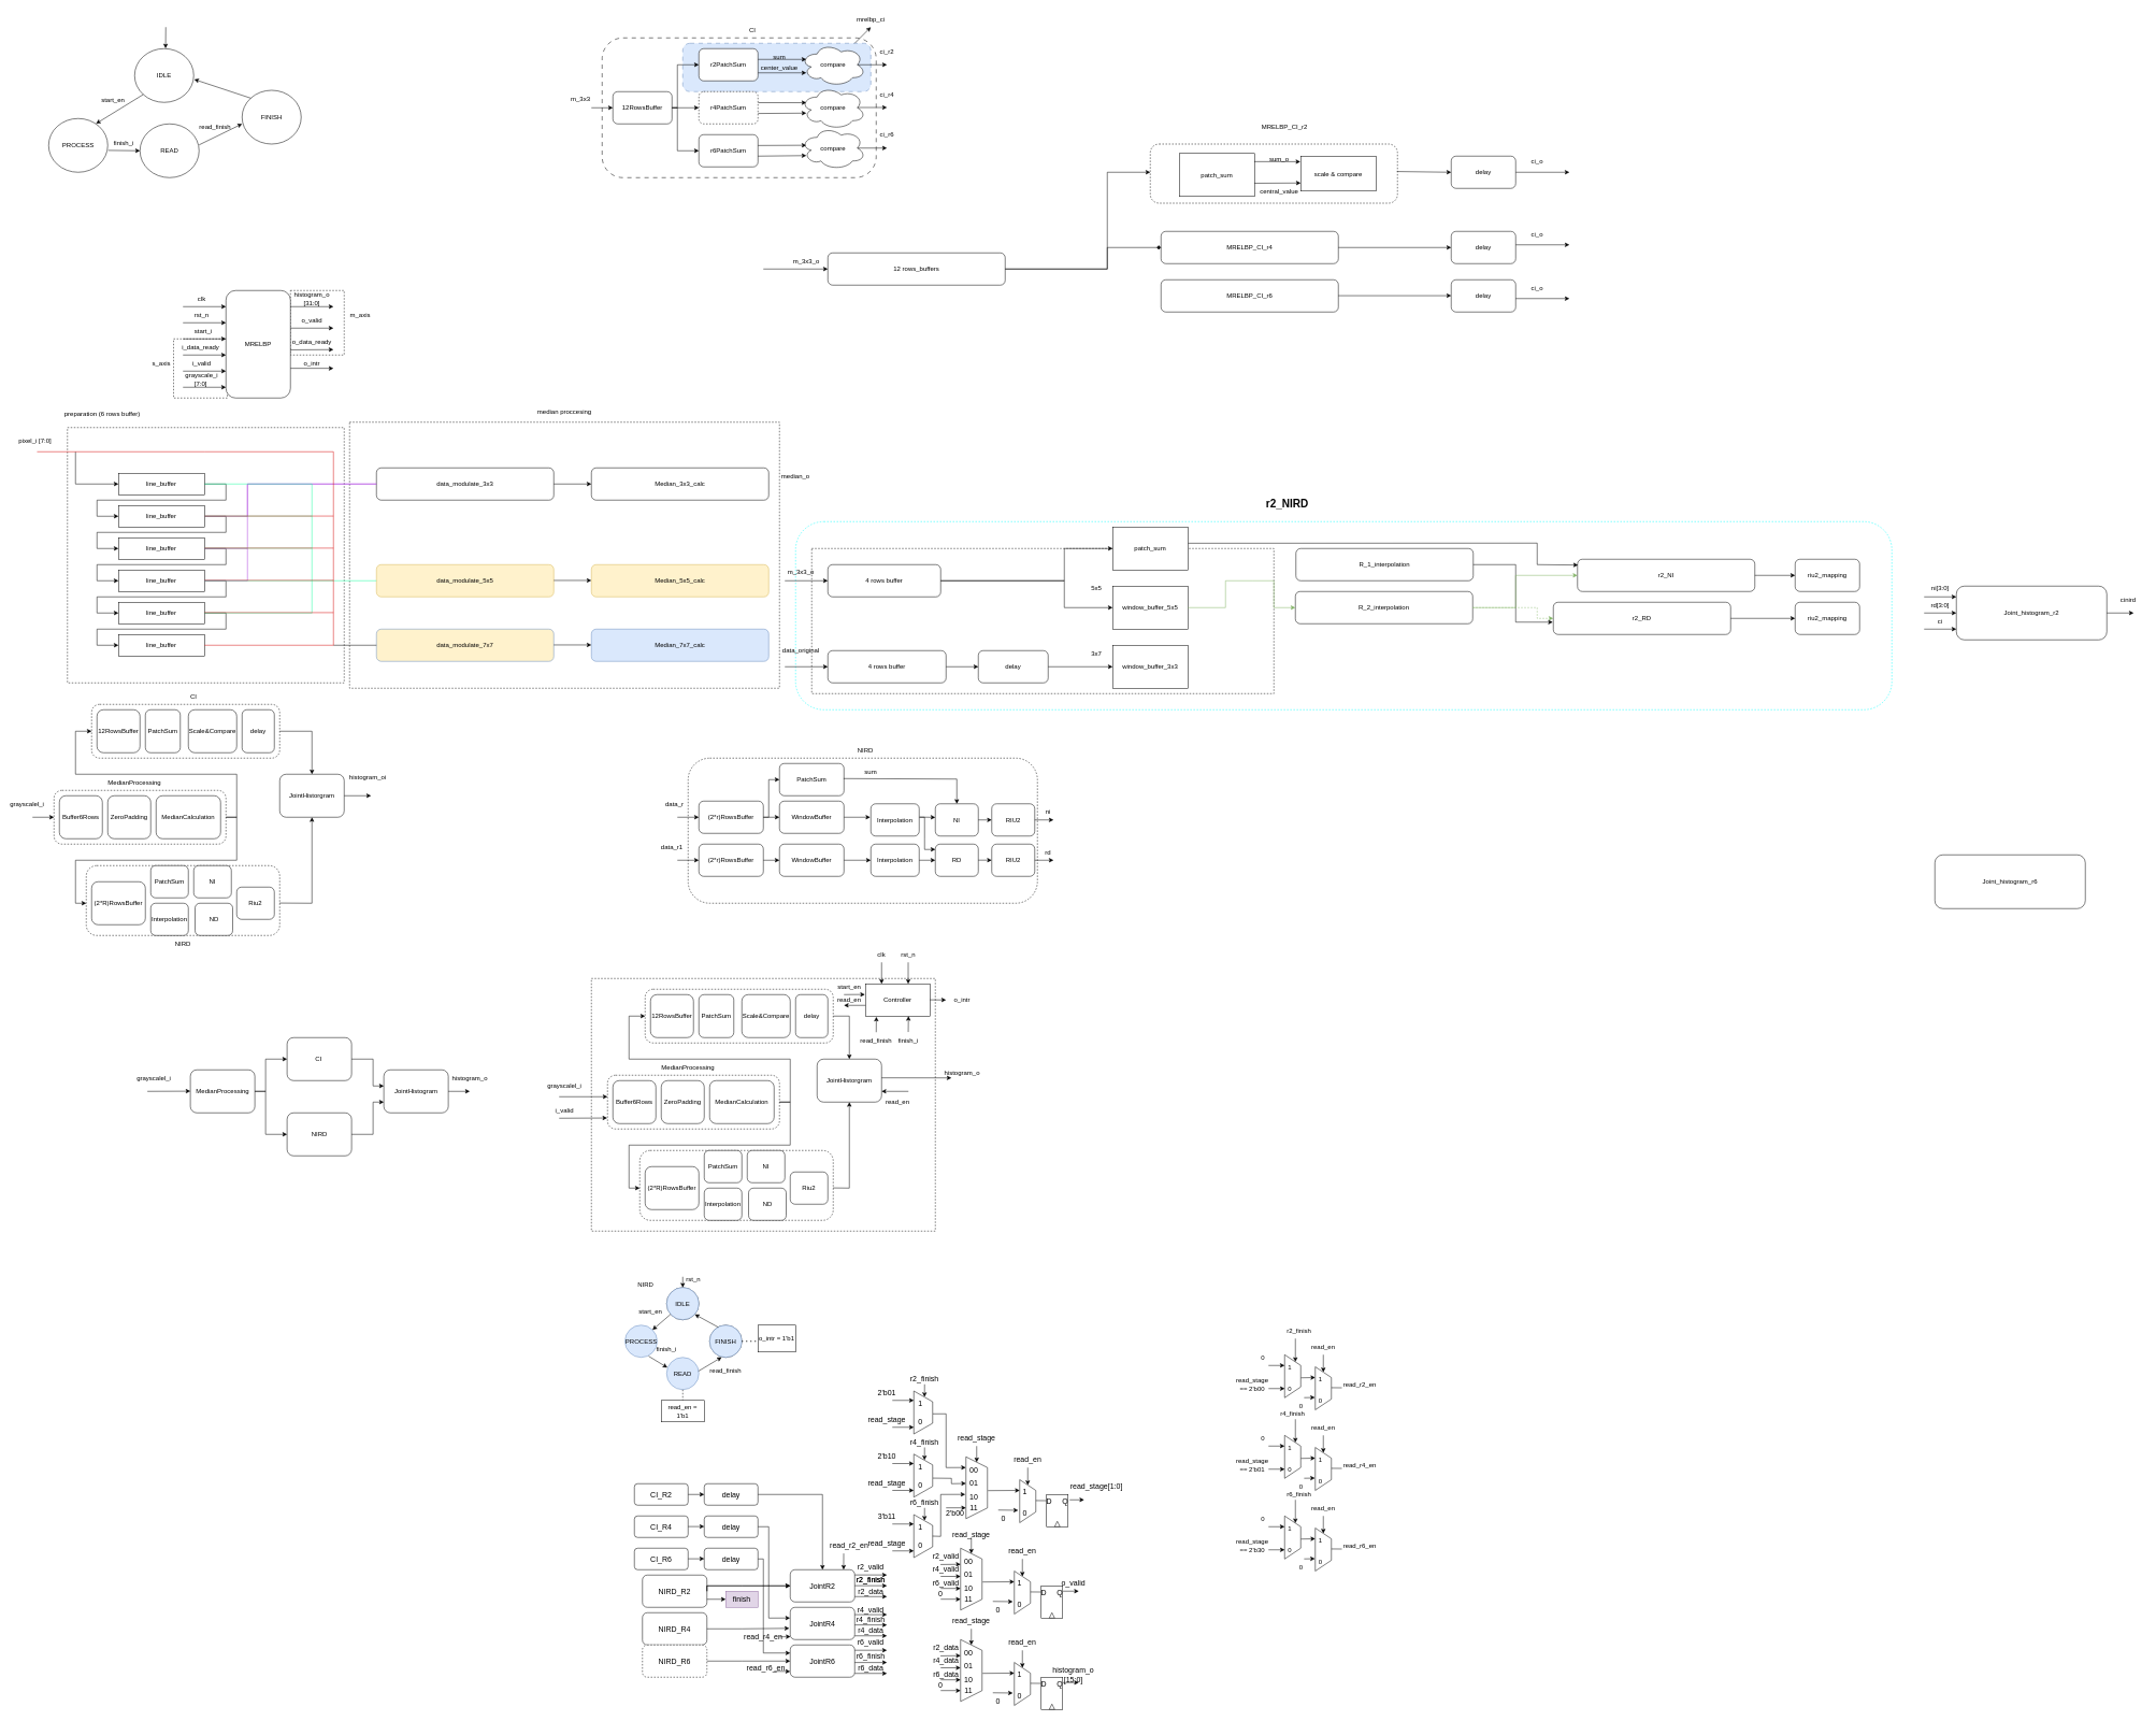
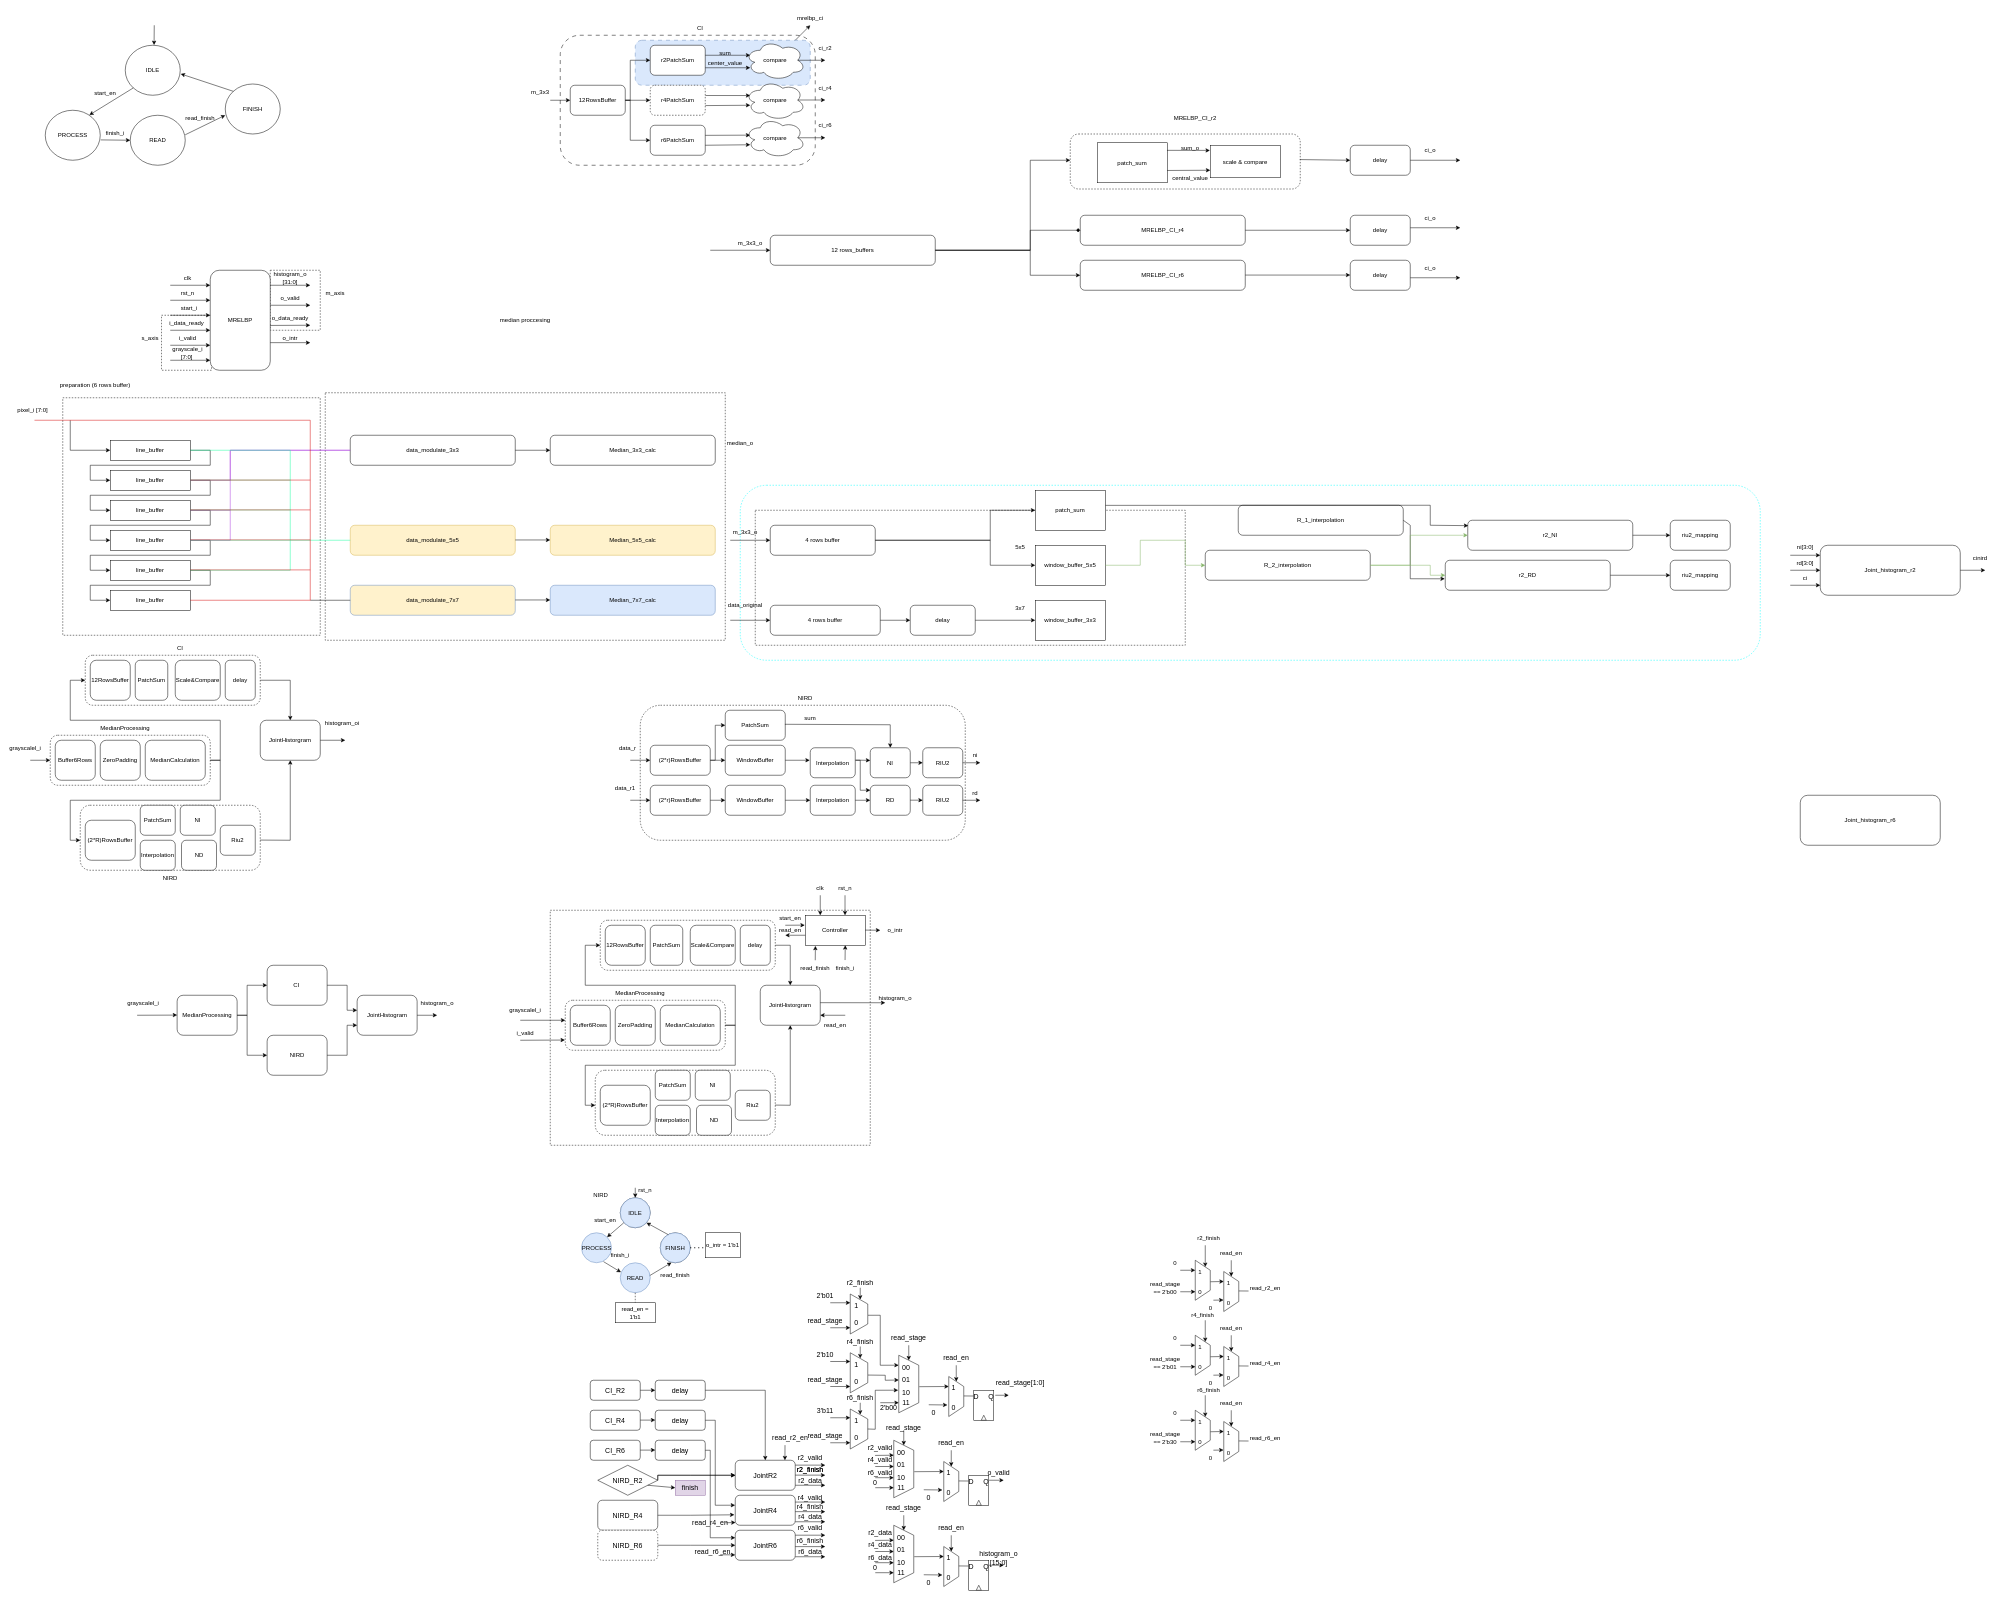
+ <mxCell id="79" value="" style="endArrow=classic;html=1;rounded=0;exitX=1;exitY=0.5;exitDx=0;exitDy=0;entryX=0;entryY=0.5;entryDx=0;entryDy=0;" parent="1" source="37" target="39" edge="1"><mxGeometry width="50" height="50" relative="1" as="geometry"><mxPoint x="2200" y="560" as="sourcePoint" /><mxPoint x="2250" y="510" as="targetPoint" /><Array as="points"><mxPoint x="2060" y="500" /><mxPoint x="2060" y="550" /></Array></mxGeometry></mxCell>
- <mxCell id="36" value="median proccesing" style="text;html=1;align=center;verticalAlign=middle;whiteSpace=wrap;rounded=0;" parent="1" vertex="1"><mxGeometry x="950" y="750" width="200" height="30" as="geometry" /></mxCell>
+ <mxCell id="36" value="median proccesing" style="text;html=1;align=center;verticalAlign=middle;whiteSpace=wrap;rounded=0;" parent="1" vertex="1"><mxGeometry x="950" y="625" width="200" height="30" as="geometry" /></mxCell>
- <mxCell id="80" value="&lt;font style=&quot;font-size: 20px;&quot;&gt;r2_NIRD&lt;/font&gt;" style="text;html=1;align=center;verticalAlign=middle;whiteSpace=wrap;rounded=0;fontStyle=1" parent="1" vertex="1"><mxGeometry x="2160" y="920" width="470" height="30" as="geometry" /></mxCell>
- <mxCell id="42" value="R_1_interpolation" style="rounded=1;whiteSpace=wrap;html=1;" parent="1" vertex="1"><mxGeometry x="2411" y="1020" width="330" height="60" as="geometry" /></mxCell>
+ <mxCell id="42" value="R_1_interpolation" style="rounded=1;whiteSpace=wrap;html=1;" parent="1" vertex="1"><mxGeometry x="2476" y="1010" width="330" height="60" as="geometry" /></mxCell>
- <mxCell id="49" value="" style="endArrow=classic;html=1;rounded=0;exitX=1;exitY=0.5;exitDx=0;exitDy=0;entryX=0;entryY=0.5;entryDx=0;entryDy=0;fillColor=#d5e8d4;strokeColor=#82b366;dashed=1;" parent="1" source="43" target="46" edge="1"><mxGeometry width="50" height="50" relative="1" as="geometry"><mxPoint x="2750" y="1150" as="sourcePoint" /><mxPoint x="2800" y="1100" as="targetPoint" /><Array as="points"><mxPoint x="2860" y="1130" /><mxPoint x="2860" y="1150" /></Array></mxGeometry></mxCell>
+ <mxCell id="49" value="" style="endArrow=classic;html=1;rounded=0;exitX=1;exitY=0.5;exitDx=0;exitDy=0;entryX=0;entryY=0.5;entryDx=0;entryDy=0;fillColor=#d5e8d4;strokeColor=#82b366;" parent="1" source="43" target="46" edge="1"><mxGeometry width="50" height="50" relative="1" as="geometry"><mxPoint x="2750" y="1150" as="sourcePoint" /><mxPoint x="2800" y="1100" as="targetPoint" /><Array as="points"><mxPoint x="2860" y="1130" /><mxPoint x="2860" y="1150" /></Array></mxGeometry></mxCell>
- <mxCell id="343" value="NIRD_R2" style="rounded=1;whiteSpace=wrap;html=1;fontSize=14;" parent="1" vertex="1"><mxGeometry x="1195" y="2930" width="120" height="60" as="geometry" /></mxCell>
+ <mxCell id="343" value="NIRD_R2" style="rhombus;whiteSpace=wrap;html=1;fontSize=14;" parent="1" vertex="1"><mxGeometry x="1195" y="2930" width="120" height="60" as="geometry" /></mxCell>
